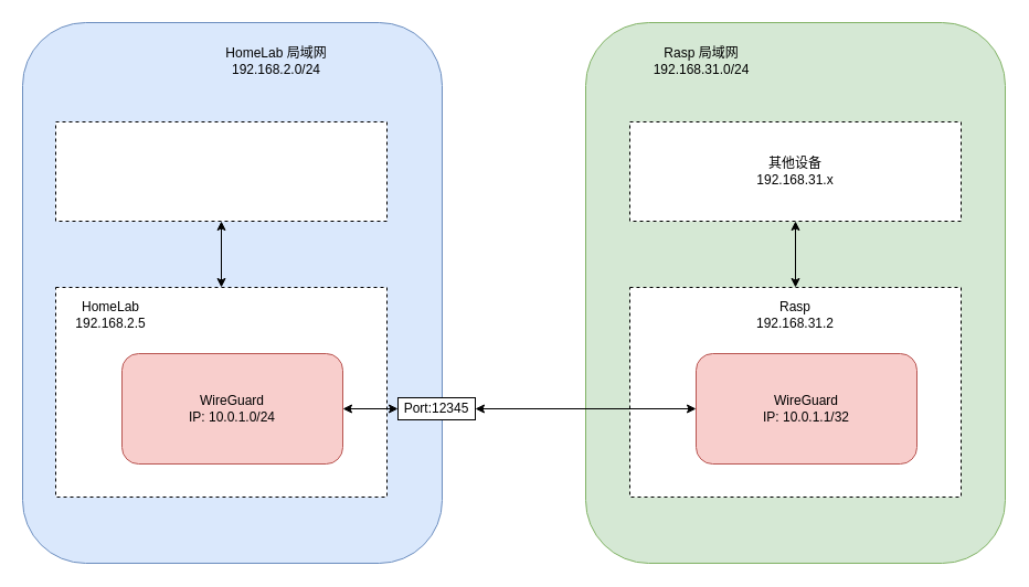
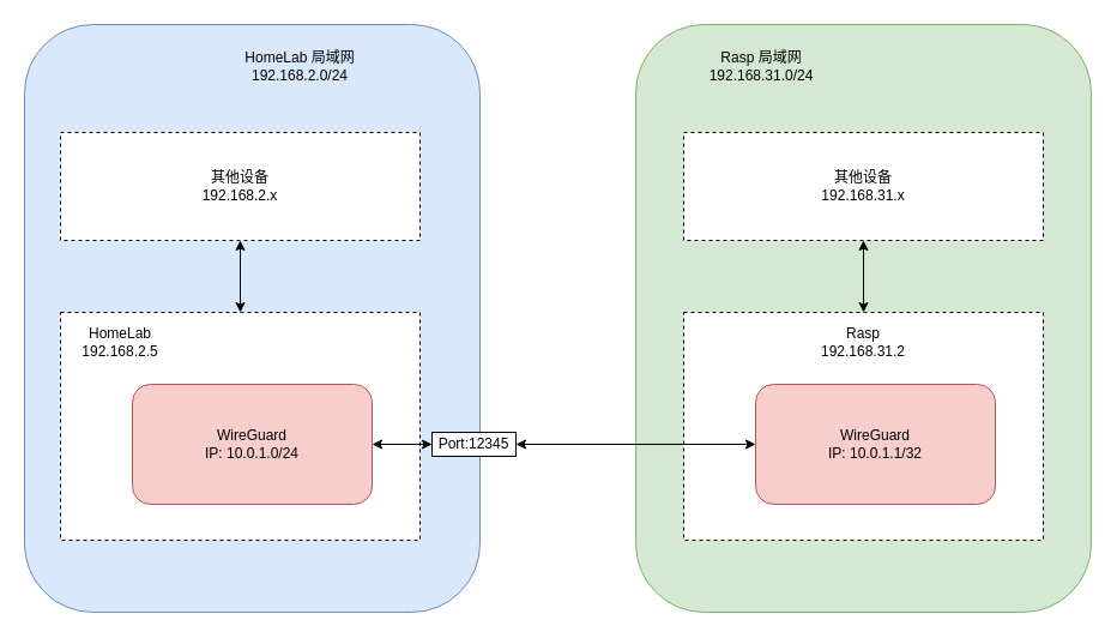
+ <mxCell id="16" value="其他设备&lt;br&gt;192.168.2.x" style="text;html=1;strokeColor=none;fillColor=none;align=center;verticalAlign=middle;whiteSpace=wrap;rounded=0;" vertex="1" parent="1"><mxGeometry x="170" y="140" width="60" height="30" as="geometry" /></mxCell>
